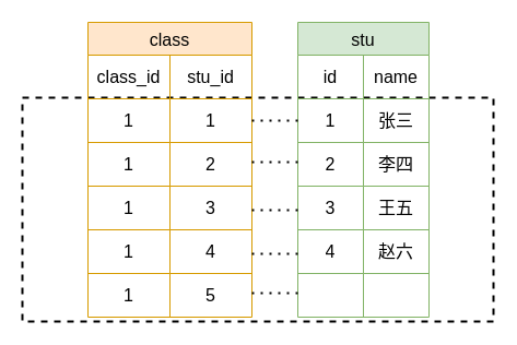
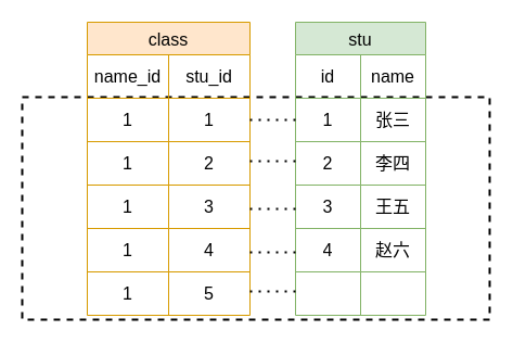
- <mxCell id="24" value="class_id" style="shape=partialRectangle;html=1;whiteSpace=wrap;connectable=0;strokeColor=inherit;overflow=hidden;fillColor=none;top=0;left=0;bottom=0;right=0;pointerEvents=1;fontSize=16;" parent="23" vertex="1"><mxGeometry width="75" height="40" as="geometry"><mxRectangle width="75" height="40" as="alternateBounds" /></mxGeometry></mxCell>
+ <mxCell id="24" value="name_id" style="shape=partialRectangle;html=1;whiteSpace=wrap;connectable=0;strokeColor=inherit;overflow=hidden;fillColor=none;top=0;left=0;bottom=0;right=0;pointerEvents=1;fontSize=16;" parent="23" vertex="1"><mxGeometry width="75" height="40" as="geometry"><mxRectangle width="75" height="40" as="alternateBounds" /></mxGeometry></mxCell>
